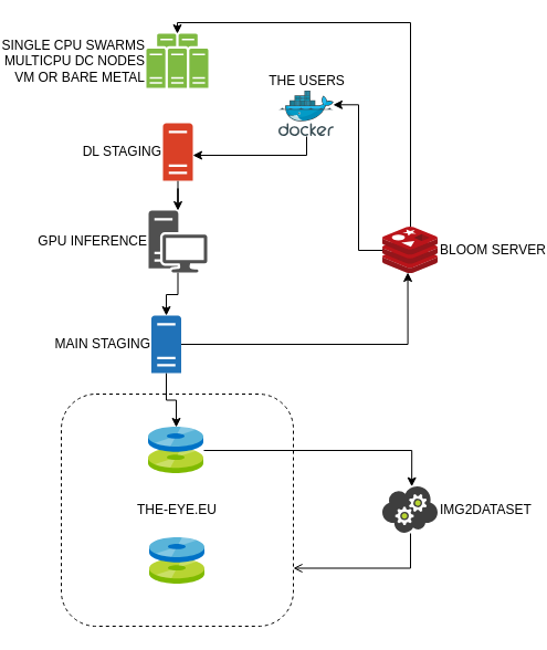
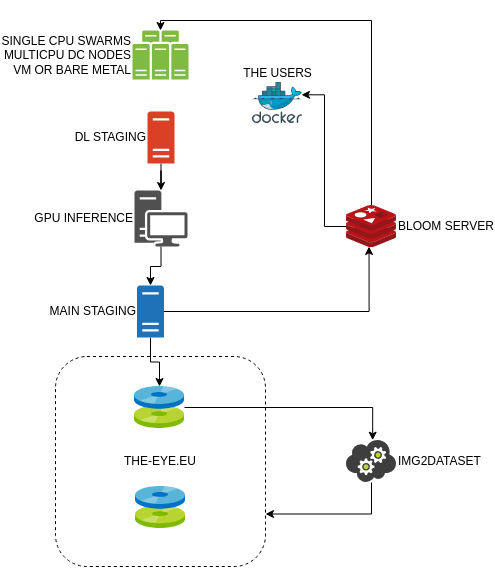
- <mxCell id="5" style="edgeStyle=orthogonalEdgeStyle;rounded=0;orthogonalLoop=1;jettySize=auto;html=1;" edge="1" parent="1" source="6" target="12"><mxGeometry relative="1" as="geometry"><Array as="points"><mxPoint x="242" y="140" /></Array></mxGeometry></mxCell>
- <mxCell id="18" style="edgeStyle=orthogonalEdgeStyle;rounded=0;orthogonalLoop=1;jettySize=auto;html=1;entryX=1;entryY=0.75;entryDx=0;entryDy=0;endArrow=open;" edge="1" parent="1" source="19" target="20"><mxGeometry relative="1" as="geometry"><Array as="points"><mxPoint x="336" y="514" /></Array></mxGeometry></mxCell>
+ <mxCell id="18" style="edgeStyle=orthogonalEdgeStyle;rounded=0;orthogonalLoop=1;jettySize=auto;html=1;entryX=1;entryY=0.75;entryDx=0;entryDy=0;" edge="1" parent="1" source="19" target="20"><mxGeometry relative="1" as="geometry"><Array as="points"><mxPoint x="336" y="514" /></Array></mxGeometry></mxCell>
